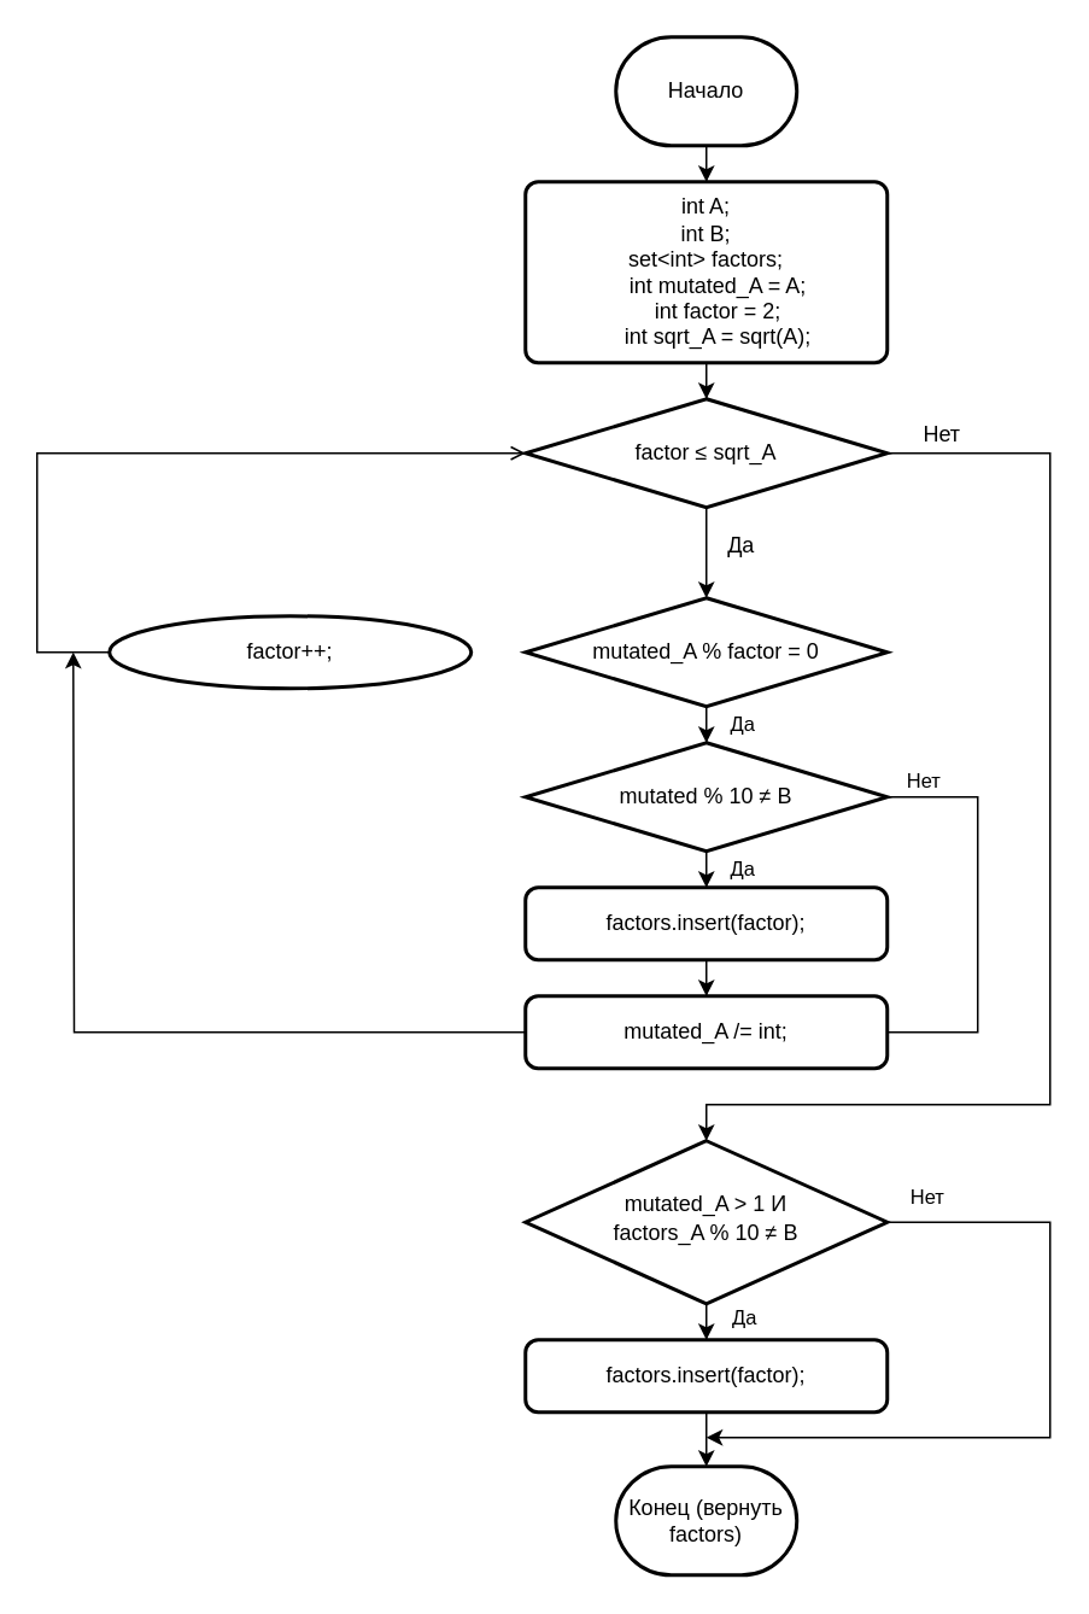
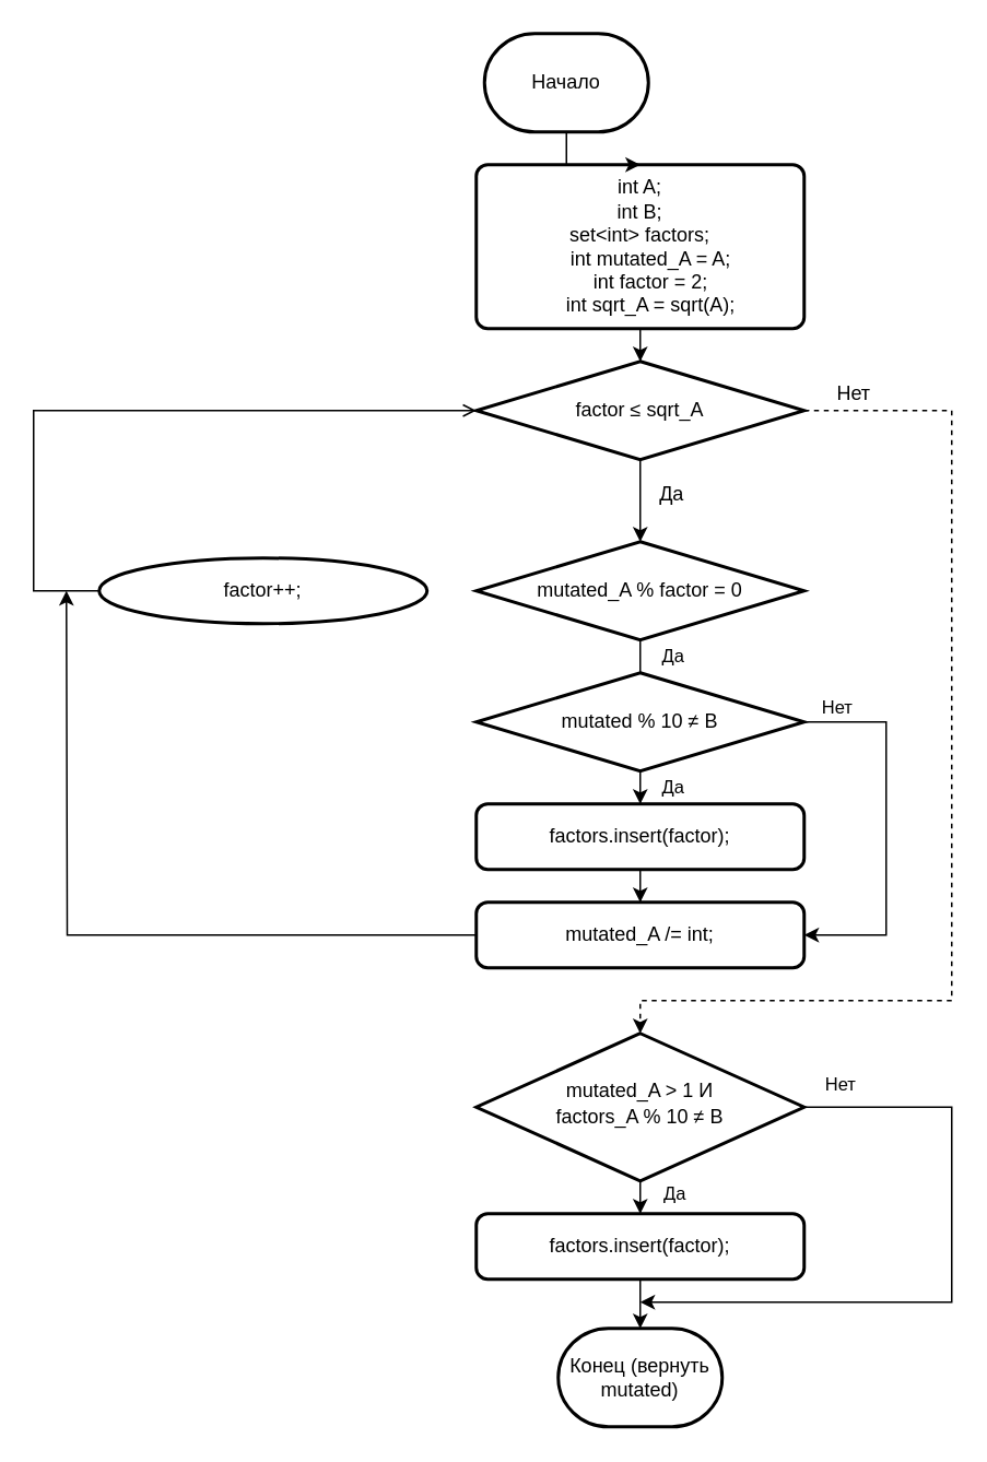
- <mxCell id="2" value="Начало" style="strokeWidth=2;html=1;shape=mxgraph.flowchart.terminator;whiteSpace=wrap;" parent="1" vertex="1"><mxGeometry x="340" y="20" width="100" height="60" as="geometry" /></mxCell>
+ <mxCell id="2" value="Начало" style="strokeWidth=2;html=1;shape=mxgraph.flowchart.terminator;whiteSpace=wrap;" parent="1" vertex="1"><mxGeometry x="295" y="20" width="100" height="60" as="geometry" /></mxCell>
- <mxCell id="10" value="Да" style="edgeStyle=orthogonalEdgeStyle;rounded=0;orthogonalLoop=1;jettySize=auto;html=1;" edge="1" parent="1" source="11" target="15"><mxGeometry x="0.667" y="20" relative="1" as="geometry"><mxPoint as="offset" /></mxGeometry></mxCell>
+ <mxCell id="10" value="Да" style="edgeStyle=orthogonalEdgeStyle;rounded=0;orthogonalLoop=1;jettySize=auto;html=1;endArrow=none;" edge="1" parent="1" source="11" target="15"><mxGeometry x="0.667" y="20" relative="1" as="geometry"><mxPoint as="offset" /></mxGeometry></mxCell>
- <mxCell id="8" value="Нет" style="edgeStyle=orthogonalEdgeStyle;rounded=0;orthogonalLoop=1;jettySize=auto;html=1;exitX=1;exitY=0.5;exitDx=0;exitDy=0;exitPerimeter=0;fontFamily=Helvetica;fontSize=12;fontColor=default;entryX=0.5;entryY=0;entryDx=0;entryDy=0;entryPerimeter=0;" parent="1" source="4" target="26" edge="1"><mxGeometry x="-0.91" y="10" relative="1" as="geometry"><mxPoint x="550" y="250" as="targetPoint" /><Array as="points"><mxPoint x="580" y="250" /><mxPoint x="580" y="610" /><mxPoint x="390" y="610" /></Array><mxPoint as="offset" /></mxGeometry></mxCell>
+ <mxCell id="8" value="Нет" style="edgeStyle=orthogonalEdgeStyle;rounded=0;orthogonalLoop=1;jettySize=auto;html=1;exitX=1;exitY=0.5;exitDx=0;exitDy=0;exitPerimeter=0;fontFamily=Helvetica;fontSize=12;fontColor=default;entryX=0.5;entryY=0;entryDx=0;entryDy=0;entryPerimeter=0;dashed=1;" parent="1" source="4" target="26" edge="1"><mxGeometry x="-0.91" y="10" relative="1" as="geometry"><mxPoint x="550" y="250" as="targetPoint" /><Array as="points"><mxPoint x="580" y="250" /><mxPoint x="580" y="610" /><mxPoint x="390" y="610" /></Array><mxPoint as="offset" /></mxGeometry></mxCell>
- <mxCell id="13" style="edgeStyle=orthogonalEdgeStyle;rounded=0;orthogonalLoop=1;jettySize=auto;html=1;entryX=1;entryY=0.5;entryDx=0;entryDy=0;endArrow=none;" edge="1" parent="1" source="15" target="19"><mxGeometry relative="1" as="geometry"><mxPoint x="580" y="590" as="targetPoint" /><Array as="points"><mxPoint x="540" y="440" /><mxPoint x="540" y="570" /></Array></mxGeometry></mxCell>
+ <mxCell id="13" style="edgeStyle=orthogonalEdgeStyle;rounded=0;orthogonalLoop=1;jettySize=auto;html=1;entryX=1;entryY=0.5;entryDx=0;entryDy=0;" edge="1" parent="1" source="15" target="19"><mxGeometry relative="1" as="geometry"><mxPoint x="580" y="590" as="targetPoint" /><Array as="points"><mxPoint x="540" y="440" /><mxPoint x="540" y="570" /></Array></mxGeometry></mxCell>
- <mxCell id="9" value="Конец (вернуть factors)" style="strokeWidth=2;html=1;shape=mxgraph.flowchart.terminator;whiteSpace=wrap;" parent="1" vertex="1"><mxGeometry x="340" y="810" width="100" height="60" as="geometry" /></mxCell>
+ <mxCell id="9" value="Конец (вернуть mutated)" style="strokeWidth=2;html=1;shape=mxgraph.flowchart.terminator;whiteSpace=wrap;" parent="1" vertex="1"><mxGeometry x="340" y="810" width="100" height="60" as="geometry" /></mxCell>
